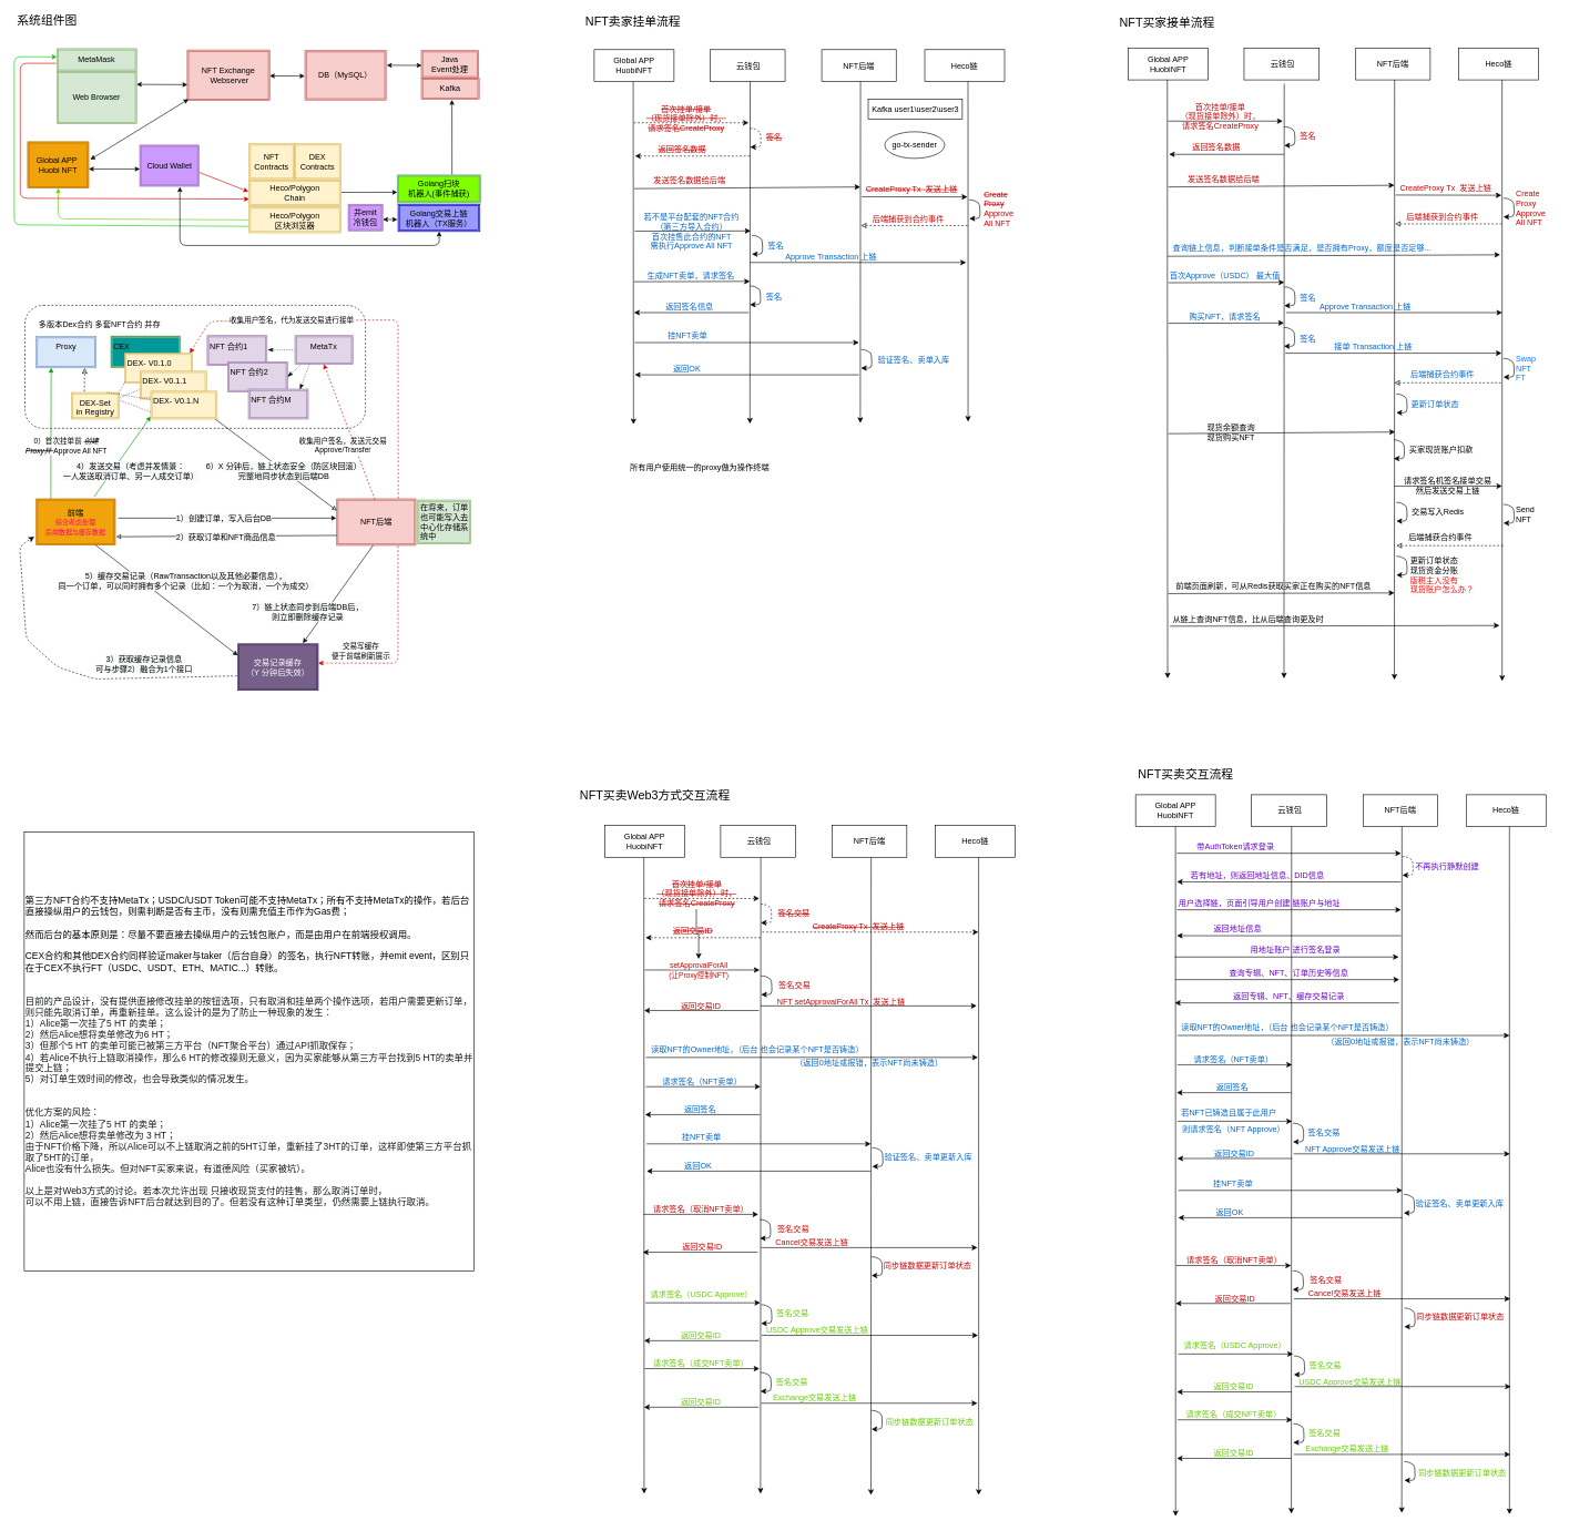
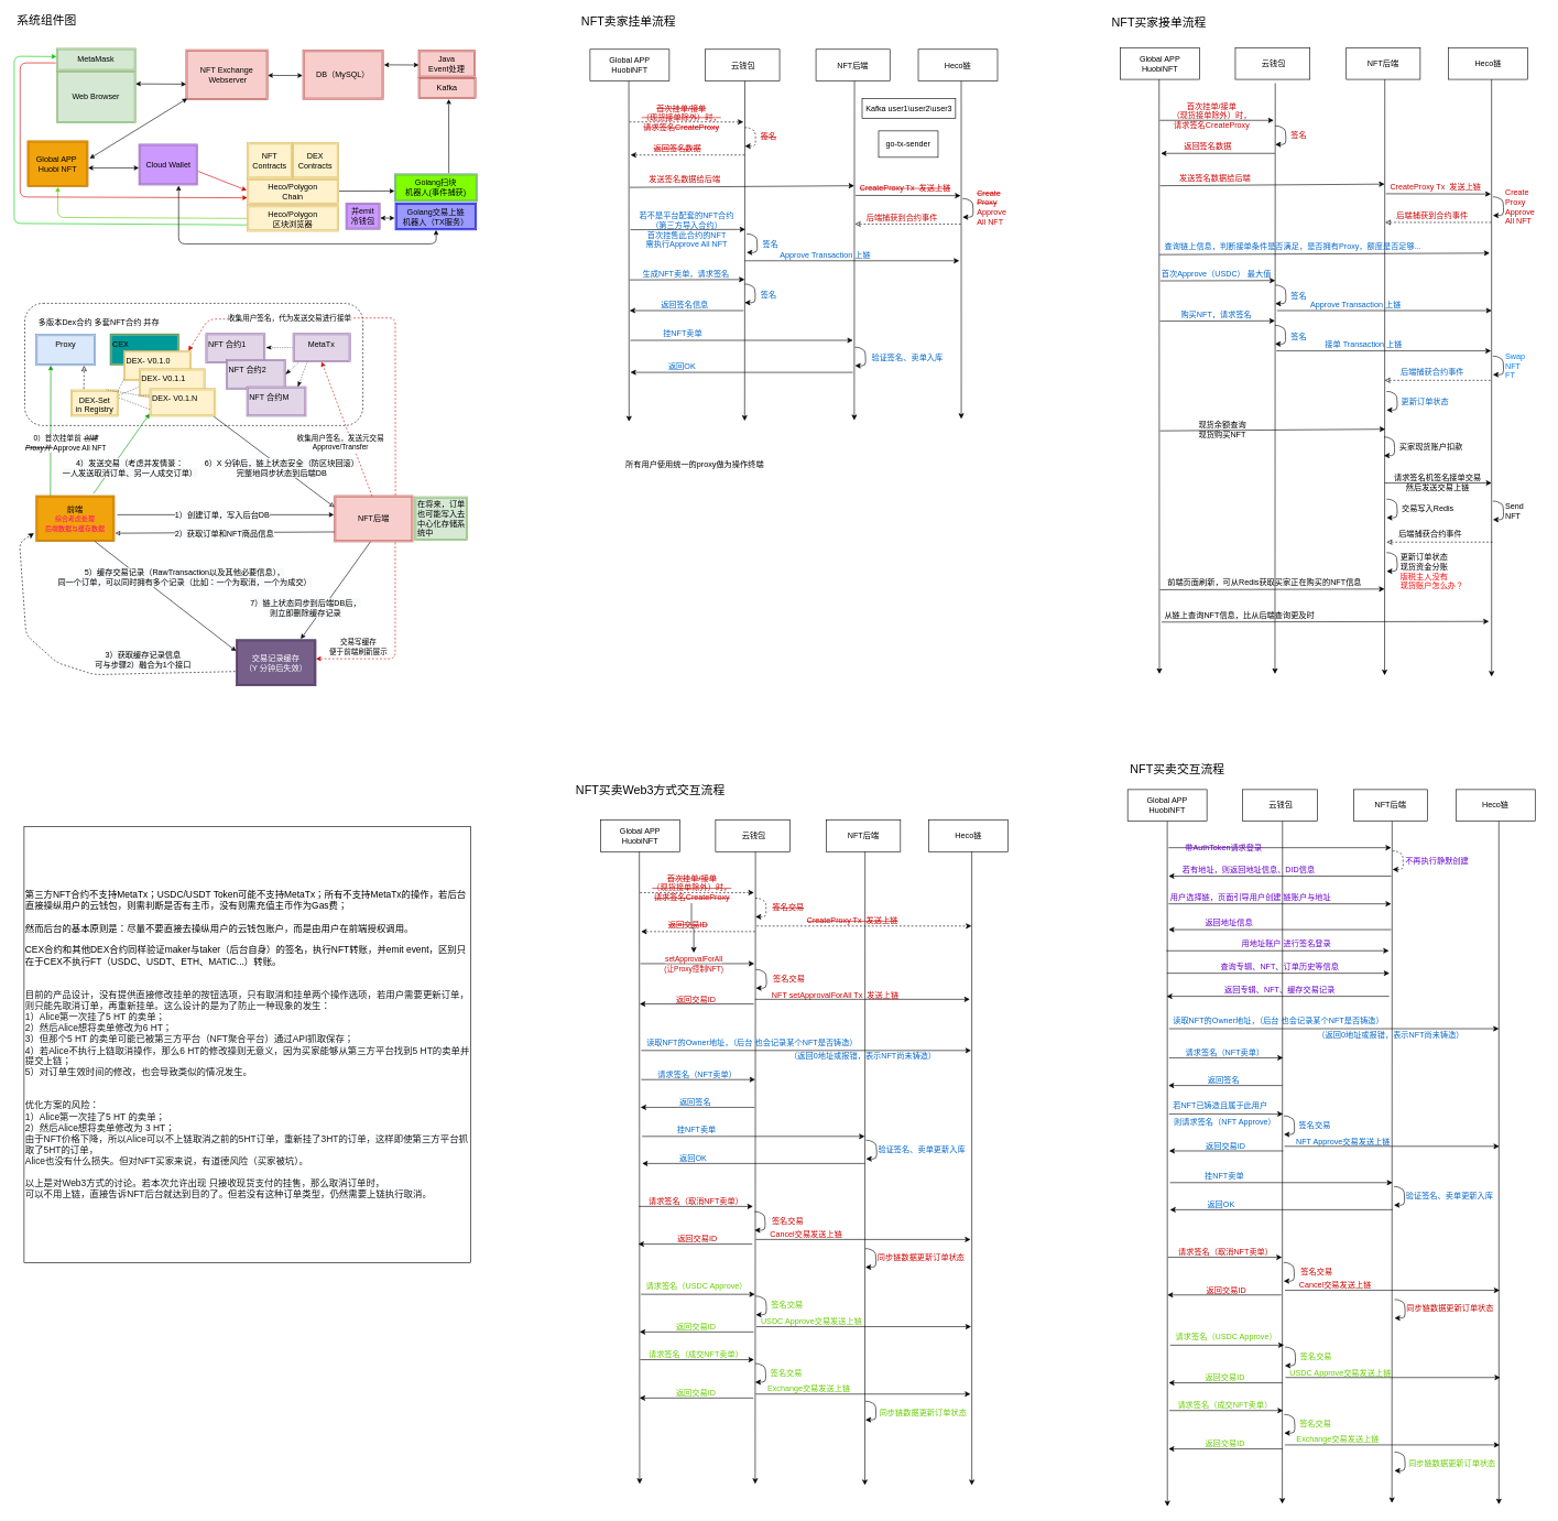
- <mxCell id="321" value="go-tx-sender" style="ellipse;whiteSpace=wrap;html=1;" parent="1" vertex="1"><mxGeometry x="1329.84" y="197" width="90" height="40" as="geometry" /></mxCell>
+ <mxCell id="321" value="go-tx-sender" style="whiteSpace=wrap;html=1;" parent="1" vertex="1"><mxGeometry x="1329.84" y="197" width="90" height="40" as="geometry" /></mxCell>
- <mxCell id="36" value="带AuthToken请求登录" style="text;html=1;align=center;verticalAlign=middle;resizable=0;points=[];autosize=1;strokeColor=none;fillColor=none;fontColor=#6600CC;" parent="1" vertex="1"><mxGeometry x="1793.91" y="1263" width="127" height="18" as="geometry" /></mxCell>
+ <mxCell id="36" value="带AuthToken请求登录" style="text;html=1;align=center;verticalAlign=middle;resizable=0;points=[];autosize=1;strokeColor=none;fillColor=none;fontColor=#6600CC;" parent="1" vertex="1"><mxGeometry x="1788.91" y="1273" width="127" height="18" as="geometry" /></mxCell>
